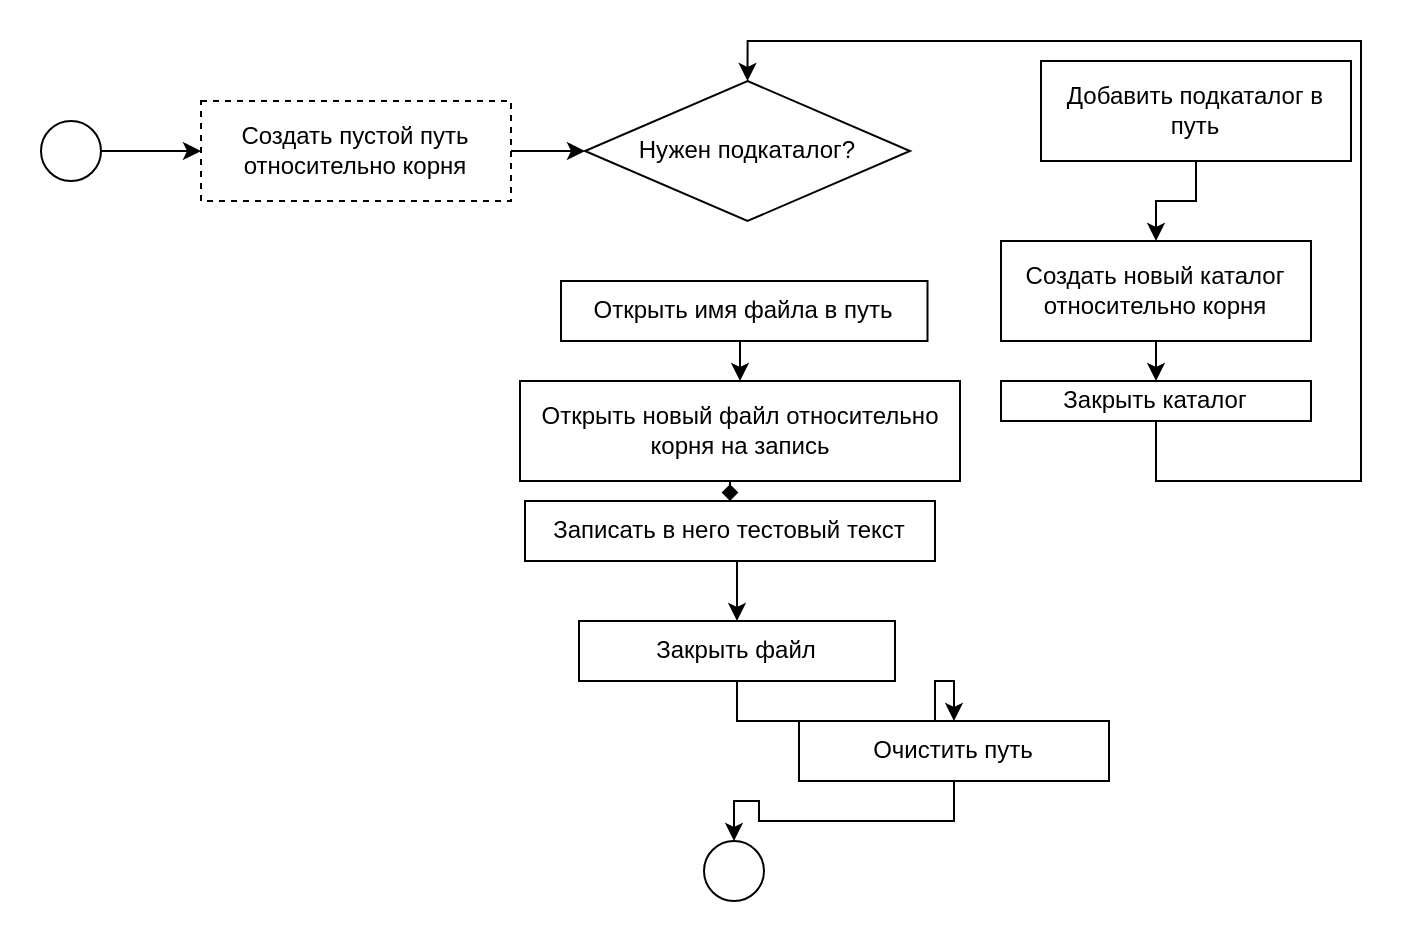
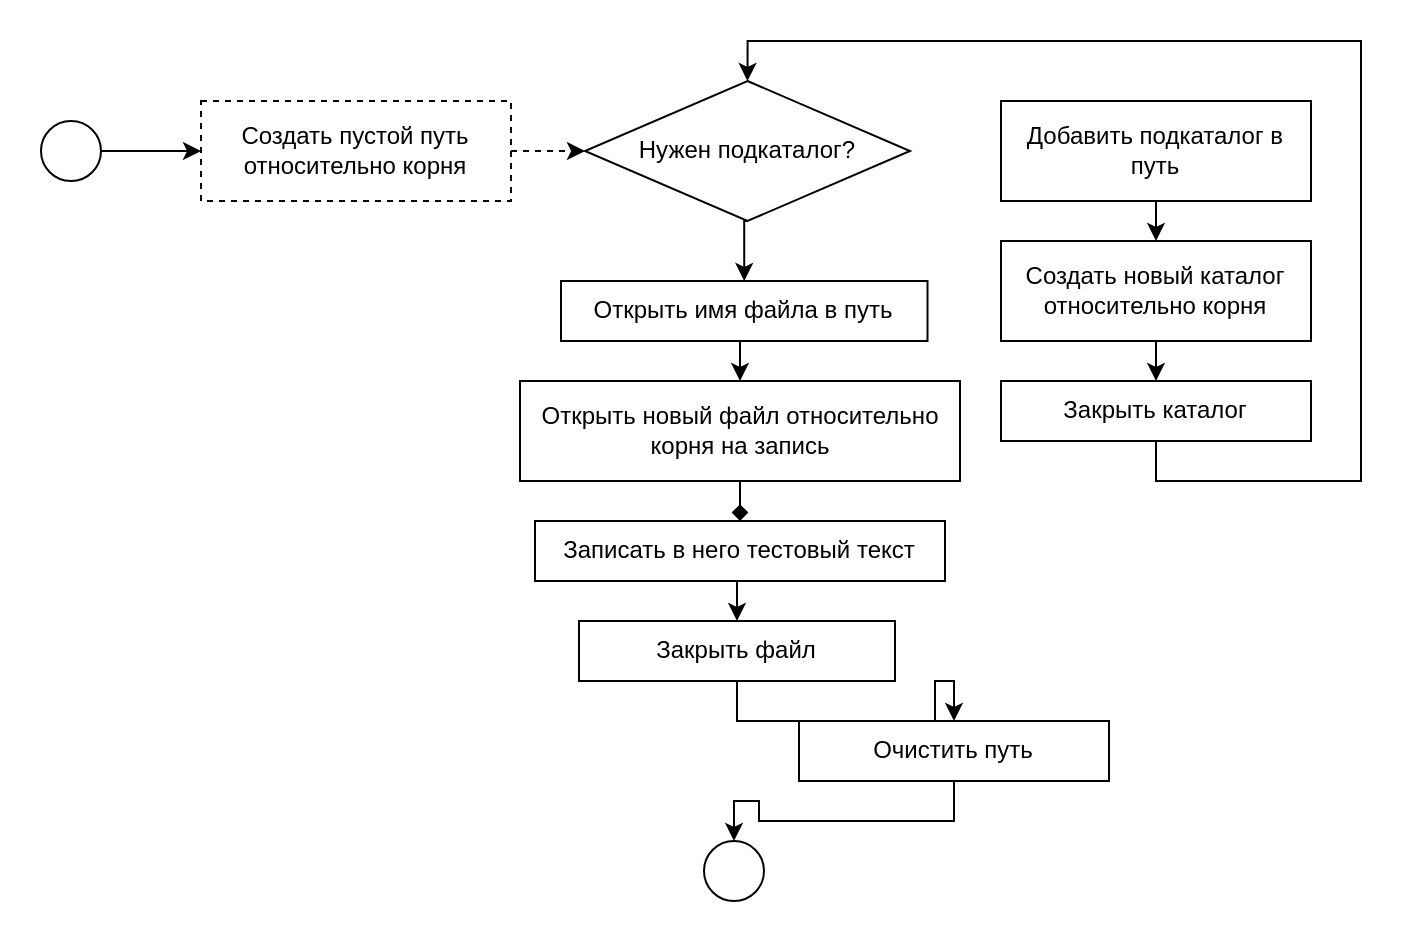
- <mxCell id="9" value="Добавить подкаталог в путь" style="rounded=0;whiteSpace=wrap;html=1;" vertex="1" parent="1"><mxGeometry x="520" y="30" width="155" height="50" as="geometry" /></mxCell>
+ <mxCell id="9" value="Добавить подкаталог в путь" style="rounded=0;whiteSpace=wrap;html=1;" vertex="1" parent="1"><mxGeometry x="500" y="50" width="155" height="50" as="geometry" /></mxCell>
- <mxCell id="4" style="edgeStyle=orthogonalEdgeStyle;rounded=0;orthogonalLoop=1;jettySize=auto;html=1;exitX=1;exitY=0.5;exitDx=0;exitDy=0;entryX=0;entryY=0.5;entryDx=0;entryDy=0;" edge="1" parent="1" source="5" target="7"><mxGeometry relative="1" as="geometry" /></mxCell>
+ <mxCell id="4" style="edgeStyle=orthogonalEdgeStyle;rounded=0;orthogonalLoop=1;jettySize=auto;html=1;exitX=1;exitY=0.5;exitDx=0;exitDy=0;entryX=0;entryY=0.5;entryDx=0;entryDy=0;dashed=1;" edge="1" parent="1" source="5" target="7"><mxGeometry relative="1" as="geometry" /></mxCell>
+ <mxCell id="6" style="edgeStyle=orthogonalEdgeStyle;rounded=0;orthogonalLoop=1;jettySize=auto;html=1;exitX=0.5;exitY=1;exitDx=0;exitDy=0;entryX=0.5;entryY=0;entryDx=0;entryDy=0;" edge="1" parent="1" source="7" target="15"><mxGeometry relative="1" as="geometry" /></mxCell>
- <mxCell id="13" value="Закрыть каталог" style="rounded=0;whiteSpace=wrap;html=1;" vertex="1" parent="1"><mxGeometry x="500" y="190" width="155" height="20" as="geometry" /></mxCell>
+ <mxCell id="13" value="Закрыть каталог" style="rounded=0;whiteSpace=wrap;html=1;" vertex="1" parent="1"><mxGeometry x="500" y="190" width="155" height="30" as="geometry" /></mxCell>
- <mxCell id="19" value="Записать в него тестовый текст" style="rounded=0;whiteSpace=wrap;html=1;" vertex="1" parent="1"><mxGeometry x="262" y="250" width="205" height="30" as="geometry" /></mxCell>
+ <mxCell id="19" value="Записать в него тестовый текст" style="rounded=0;whiteSpace=wrap;html=1;" vertex="1" parent="1"><mxGeometry x="267" y="260" width="205" height="30" as="geometry" /></mxCell>
